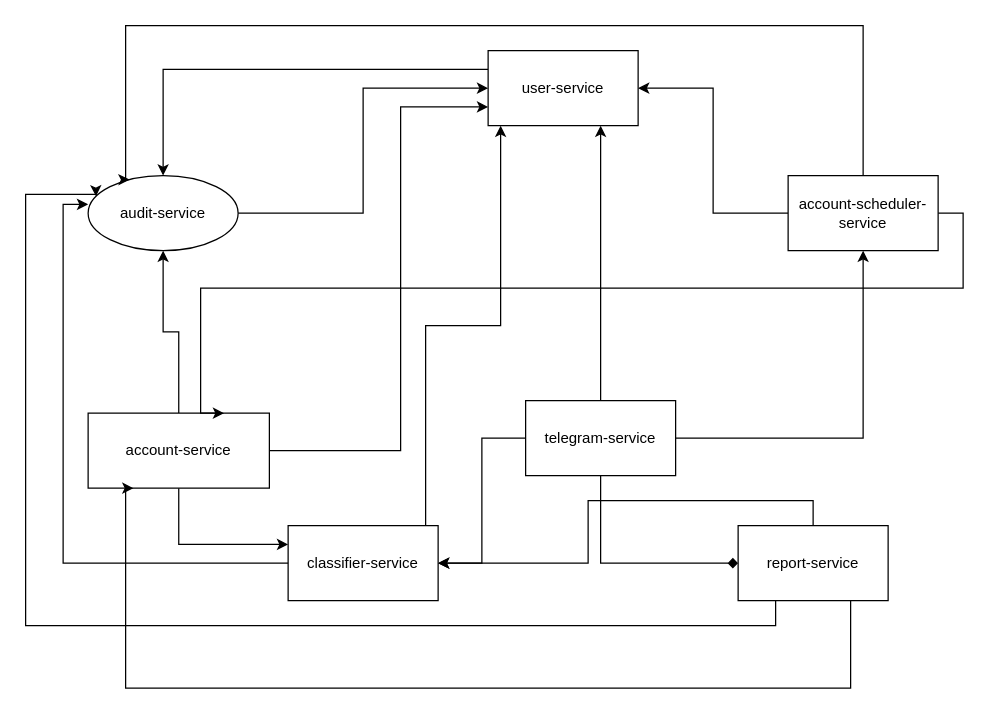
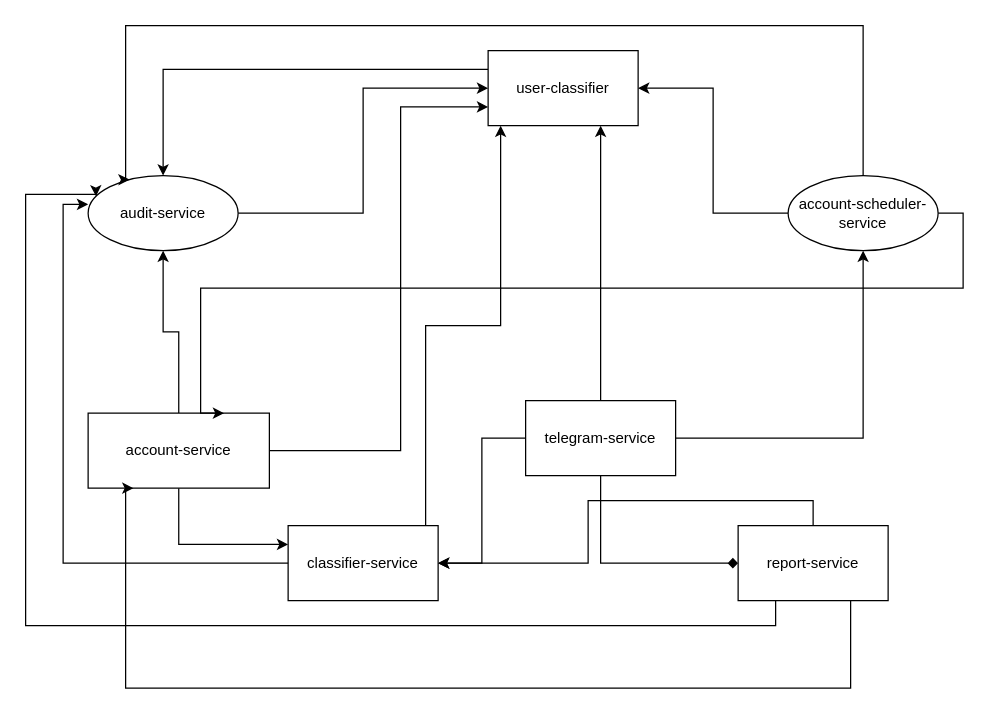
- <mxCell id="3" value="user-service" style="rounded=0;whiteSpace=wrap;html=1;" vertex="1" parent="1"><mxGeometry x="390" y="40" width="120" height="60" as="geometry" /></mxCell>
+ <mxCell id="3" value="user-classifier" style="rounded=0;whiteSpace=wrap;html=1;" vertex="1" parent="1"><mxGeometry x="390" y="40" width="120" height="60" as="geometry" /></mxCell>
- <mxCell id="19" value="account-scheduler-service" style="rounded=0;whiteSpace=wrap;html=1;" vertex="1" parent="1"><mxGeometry x="630" y="140" width="120" height="60" as="geometry" /></mxCell>
+ <mxCell id="19" value="account-scheduler-service" style="ellipse;whiteSpace=wrap;html=1;" vertex="1" parent="1"><mxGeometry x="630" y="140" width="120" height="60" as="geometry" /></mxCell>
